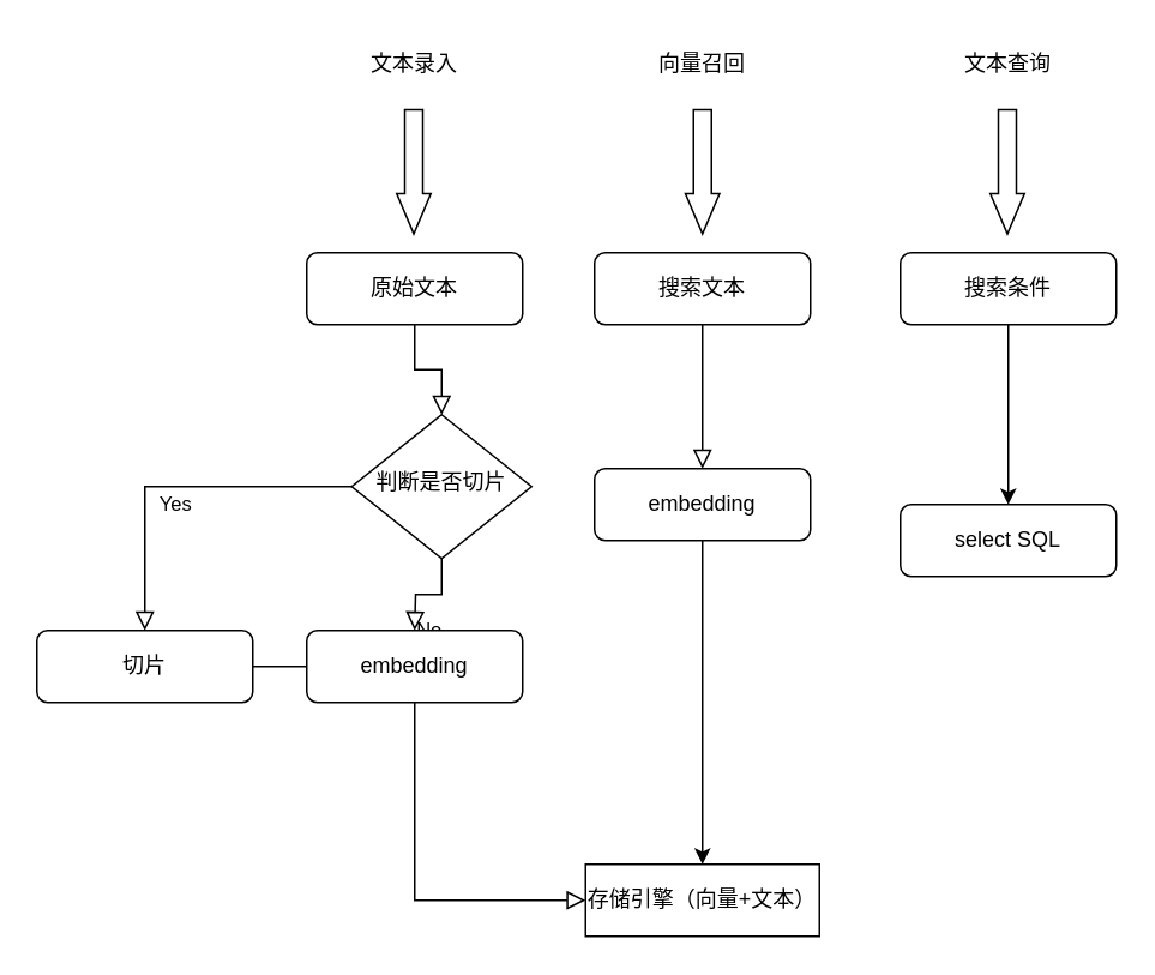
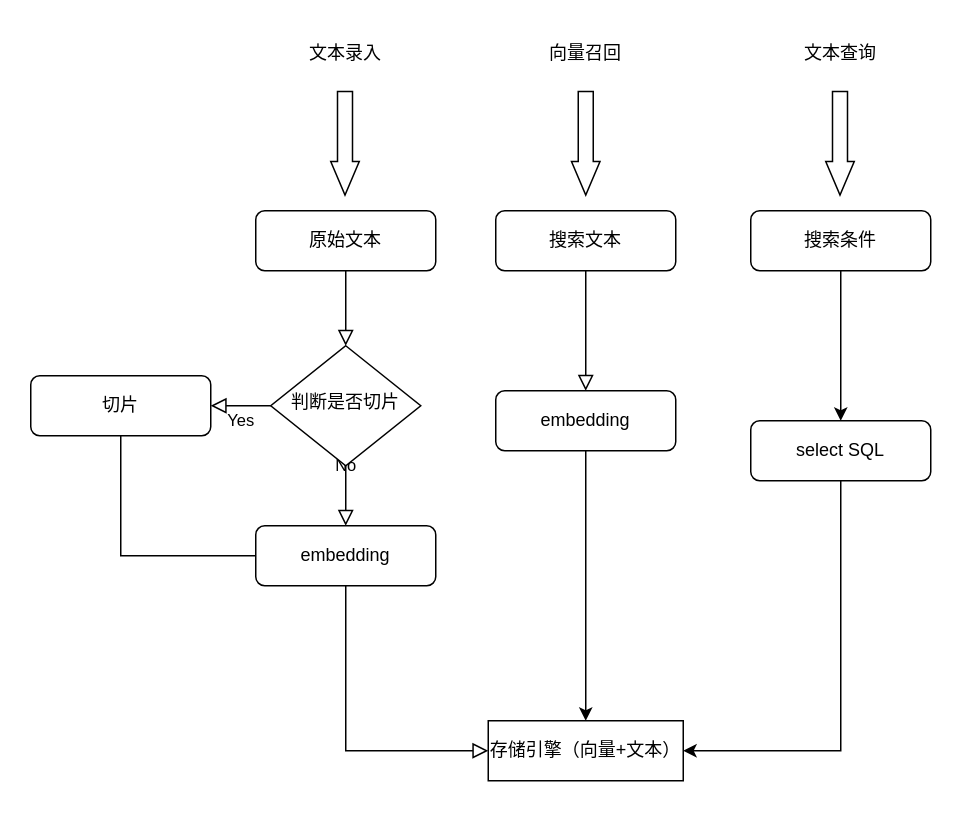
- <mxCell id="6" value="判断是否切片" style="rhombus;whiteSpace=wrap;html=1;shadow=0;fontFamily=Helvetica;fontSize=12;align=center;strokeWidth=1;spacing=6;spacingTop=-4;" parent="1" vertex="1"><mxGeometry x="195" y="230" width="100" height="80" as="geometry" /></mxCell>
+ <mxCell id="6" value="判断是否切片" style="rhombus;whiteSpace=wrap;html=1;shadow=0;fontFamily=Helvetica;fontSize=12;align=center;strokeWidth=1;spacing=6;spacingTop=-4;" parent="1" vertex="1"><mxGeometry x="180" y="230" width="100" height="80" as="geometry" /></mxCell>
- <mxCell id="8" value="切片" style="rounded=1;whiteSpace=wrap;html=1;fontSize=12;glass=0;strokeWidth=1;shadow=0;" parent="1" vertex="1"><mxGeometry x="20" y="350" width="120" height="40" as="geometry" /></mxCell>
+ <mxCell id="8" value="切片" style="rounded=1;whiteSpace=wrap;html=1;fontSize=12;glass=0;strokeWidth=1;shadow=0;" parent="1" vertex="1"><mxGeometry x="20" y="250" width="120" height="40" as="geometry" /></mxCell>
+ <mxCell id="24" style="edgeStyle=orthogonalEdgeStyle;rounded=0;orthogonalLoop=1;jettySize=auto;html=1;entryX=1;entryY=0.5;entryDx=0;entryDy=0;" edge="1" parent="1" source="25" target="10"><mxGeometry relative="1" as="geometry"><Array as="points"><mxPoint x="560" y="500" /></Array></mxGeometry></mxCell>
